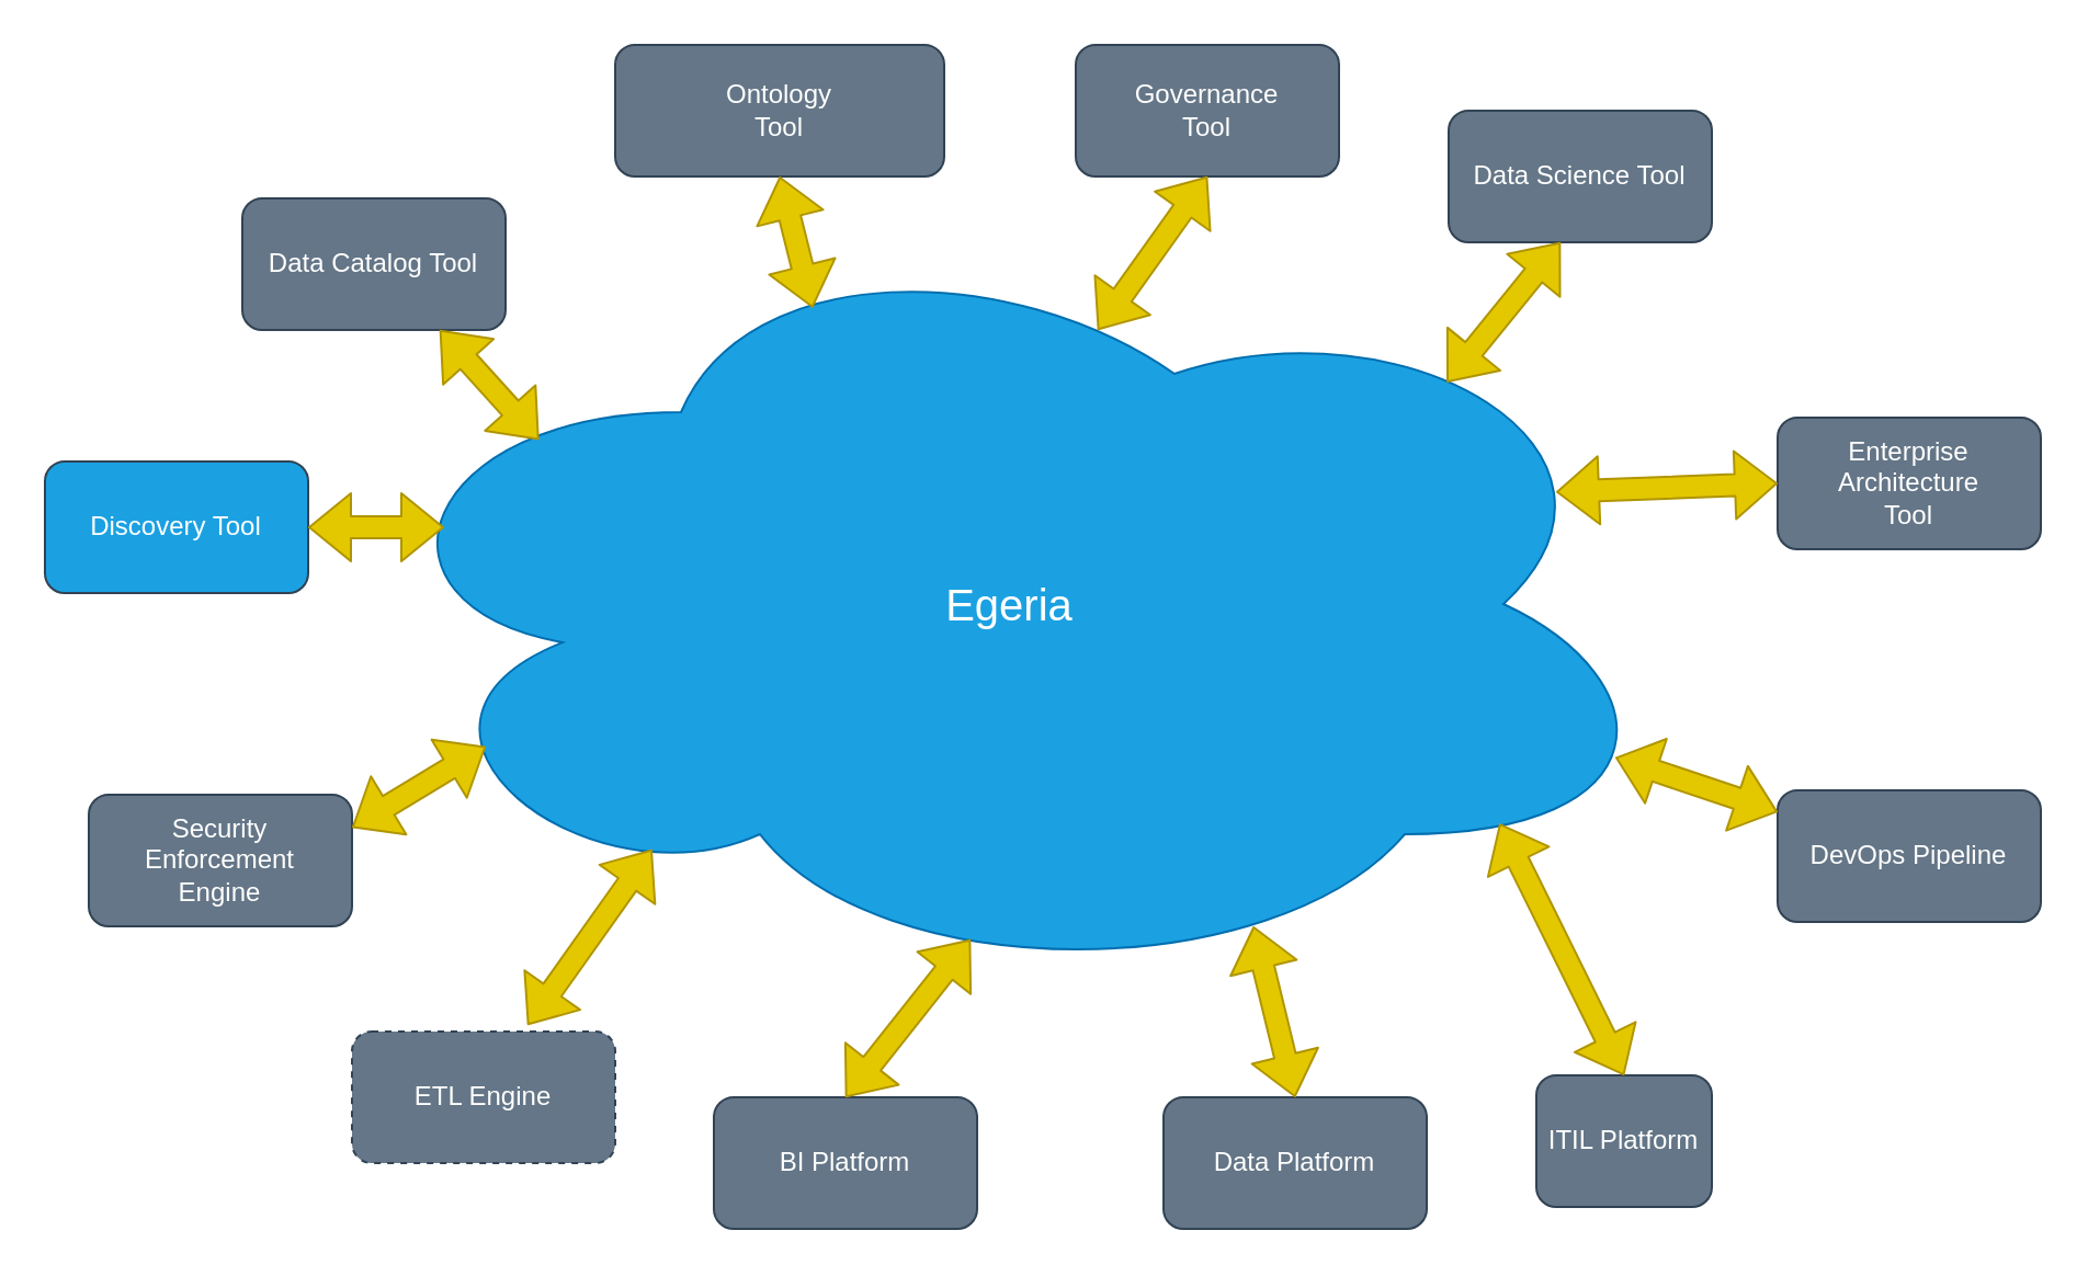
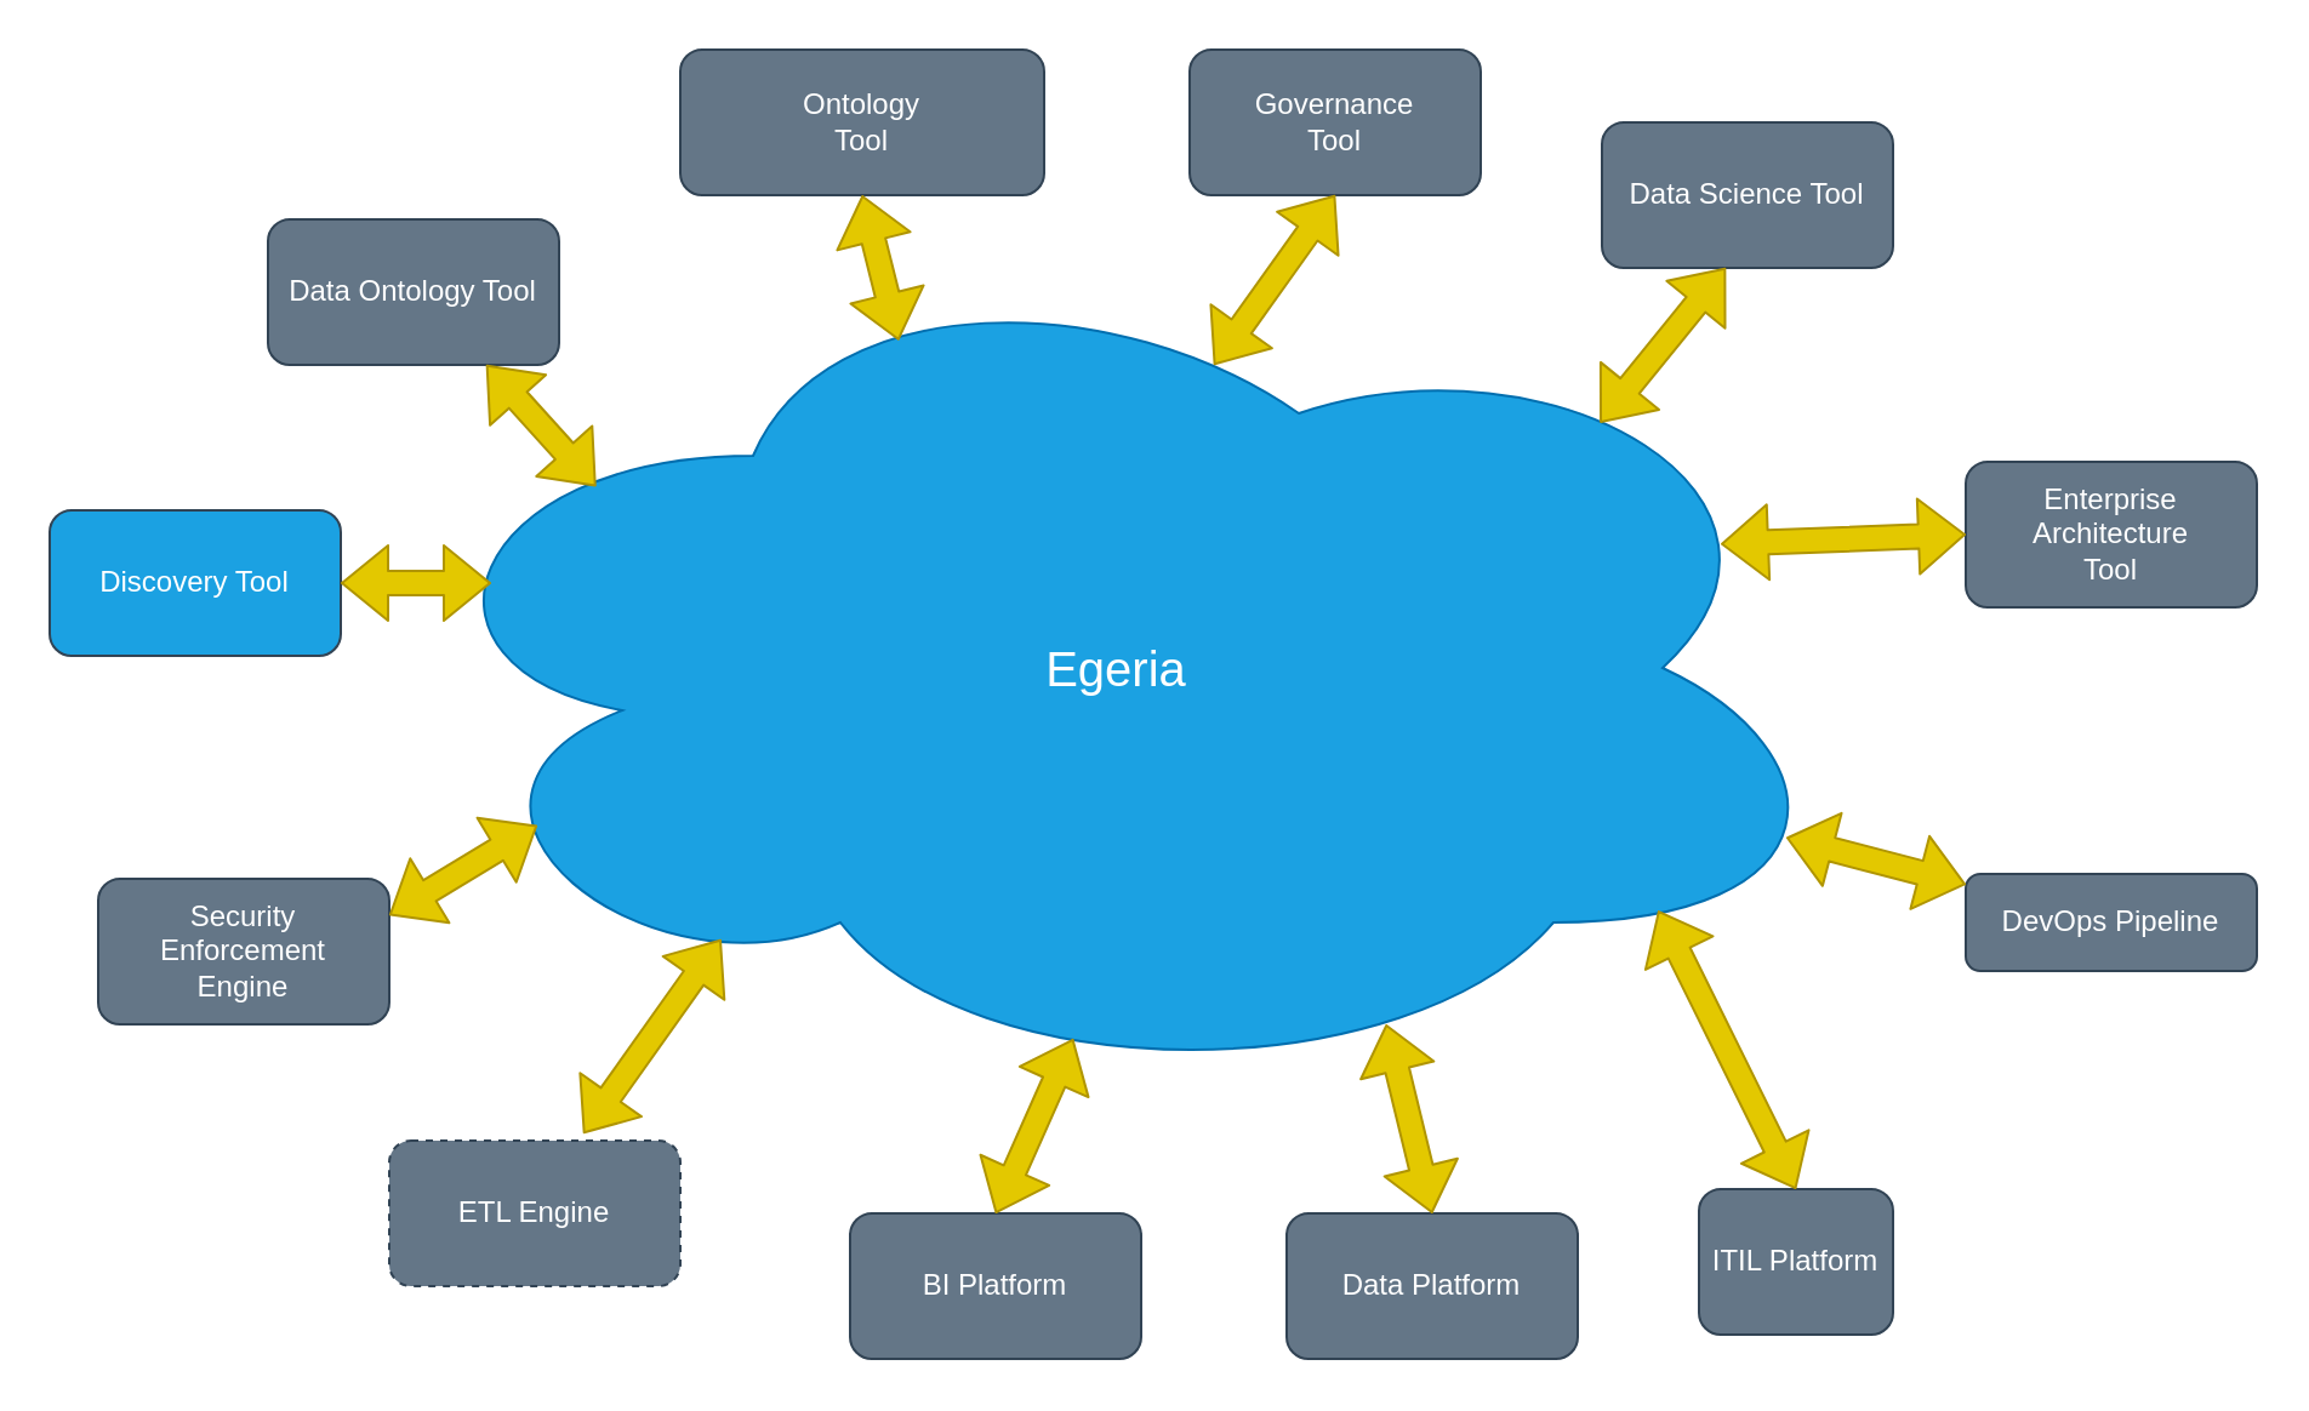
- <mxCell id="7" value="Data Catalog Tool" style="rounded=1;whiteSpace=wrap;html=1;fillColor=#647687;strokeColor=#314354;fontColor=#ffffff;" vertex="1" parent="1"><mxGeometry x="110" y="90" width="120" height="60" as="geometry" /></mxCell>
+ <mxCell id="7" value="Data Ontology Tool" style="rounded=1;whiteSpace=wrap;html=1;fillColor=#647687;strokeColor=#314354;fontColor=#ffffff;" vertex="1" parent="1"><mxGeometry x="110" y="90" width="120" height="60" as="geometry" /></mxCell>
- <mxCell id="9" value="DevOps Pipeline" style="rounded=1;whiteSpace=wrap;html=1;fillColor=#647687;strokeColor=#314354;fontColor=#ffffff;" vertex="1" parent="1"><mxGeometry x="810" y="360" width="120" height="60" as="geometry" /></mxCell>
+ <mxCell id="9" value="DevOps Pipeline" style="rounded=1;whiteSpace=wrap;html=1;fillColor=#647687;strokeColor=#314354;fontColor=#ffffff;" vertex="1" parent="1"><mxGeometry x="810" y="360" width="120" height="40" as="geometry" /></mxCell>
- <mxCell id="5" value="BI Platform" style="rounded=1;whiteSpace=wrap;html=1;fillColor=#647687;strokeColor=#314354;fontColor=#ffffff;" vertex="1" parent="1"><mxGeometry x="325" y="500" width="120" height="60" as="geometry" /></mxCell>
+ <mxCell id="5" value="BI Platform" style="rounded=1;whiteSpace=wrap;html=1;fillColor=#647687;strokeColor=#314354;fontColor=#ffffff;" vertex="1" parent="1"><mxGeometry x="350" y="500" width="120" height="60" as="geometry" /></mxCell>
